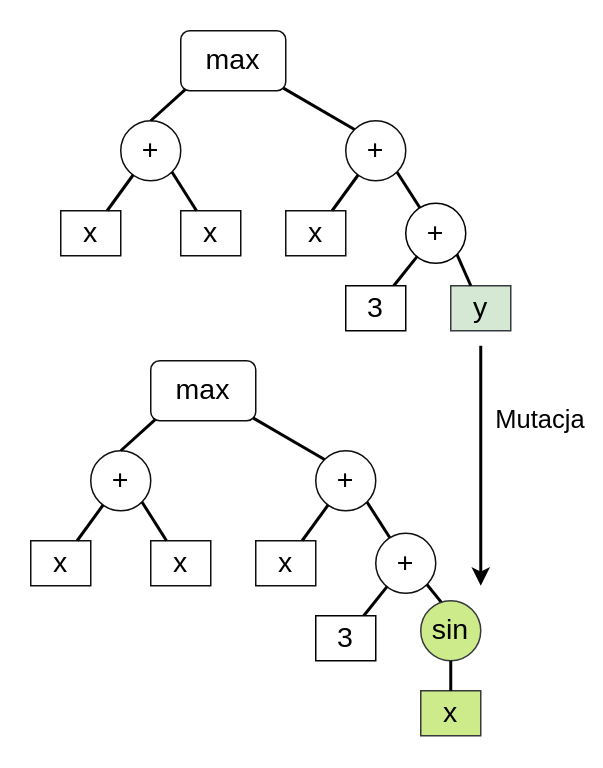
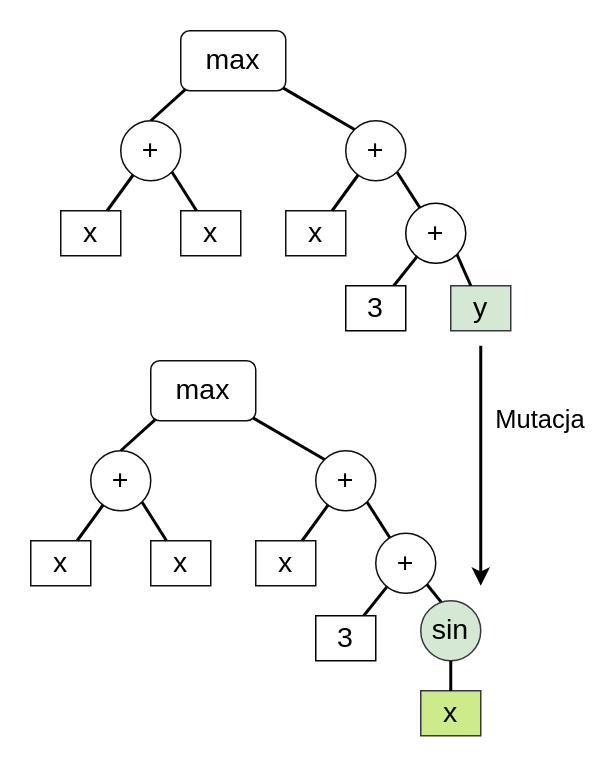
- <mxCell id="35" value="sin" style="ellipse;whiteSpace=wrap;html=1;aspect=fixed;rounded=0;shadow=0;glass=0;sketch=0;strokeColor=#36393d;fillColor=#cdeb8b;fontSize=19;align=center;" vertex="1" parent="1"><mxGeometry x="280" y="400" width="40" height="40" as="geometry" /></mxCell>
+ <mxCell id="35" value="sin" style="ellipse;whiteSpace=wrap;html=1;aspect=fixed;rounded=0;shadow=0;glass=0;sketch=0;strokeColor=#36393d;fillColor=#d5e8d4;fontSize=19;align=center;" vertex="1" parent="1"><mxGeometry x="280" y="400" width="40" height="40" as="geometry" /></mxCell>
